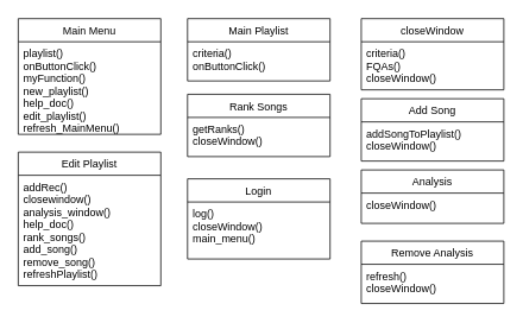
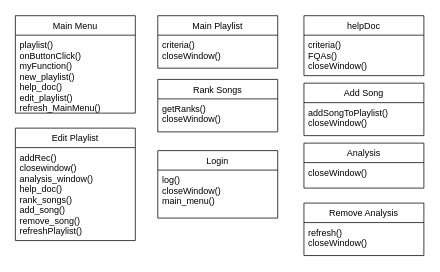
- <mxCell id="8" value="closeWindow" style="swimlane;fontStyle=0;childLayout=stackLayout;horizontal=1;startSize=26;fillColor=none;horizontalStack=0;resizeParent=1;resizeParentMax=0;resizeLast=0;collapsible=1;marginBottom=0;" parent="1" vertex="1"><mxGeometry x="405" y="20" width="160" height="80" as="geometry" /></mxCell>
+ <mxCell id="8" value="helpDoc" style="swimlane;fontStyle=0;childLayout=stackLayout;horizontal=1;startSize=26;fillColor=none;horizontalStack=0;resizeParent=1;resizeParentMax=0;resizeLast=0;collapsible=1;marginBottom=0;" parent="1" vertex="1"><mxGeometry x="405" y="20" width="160" height="80" as="geometry" /></mxCell>
- <mxCell id="7" value="criteria()&#10;onButtonClick()" style="text;strokeColor=none;fillColor=none;align=left;verticalAlign=top;spacingLeft=4;spacingRight=4;overflow=hidden;rotatable=0;points=[[0,0.5],[1,0.5]];portConstraint=eastwest;" parent="6" vertex="1"><mxGeometry y="26" width="160" height="44" as="geometry" /></mxCell>
+ <mxCell id="7" value="criteria()&#10;closeWindow()" style="text;strokeColor=none;fillColor=none;align=left;verticalAlign=top;spacingLeft=4;spacingRight=4;overflow=hidden;rotatable=0;points=[[0,0.5],[1,0.5]];portConstraint=eastwest;" parent="6" vertex="1"><mxGeometry y="26" width="160" height="44" as="geometry" /></mxCell>
